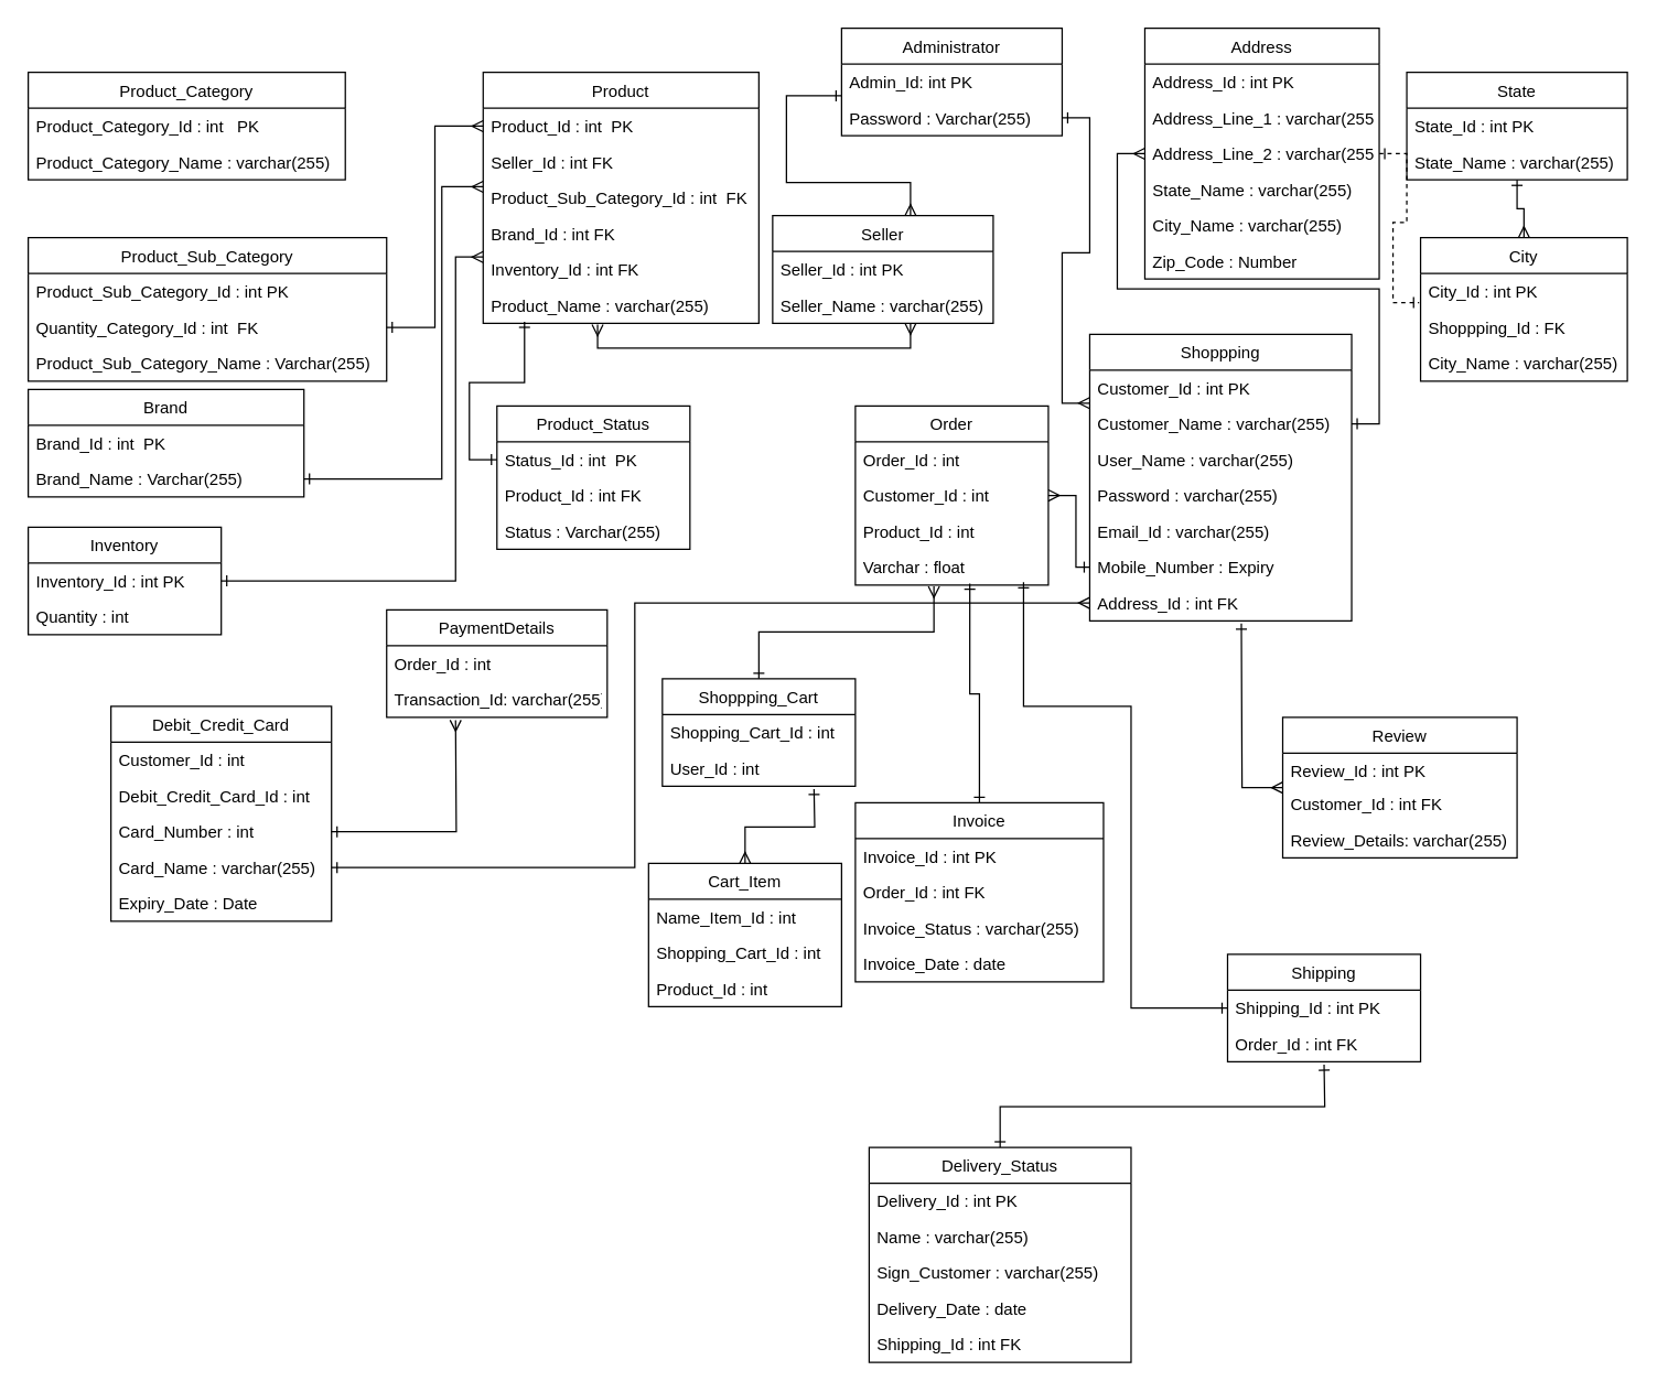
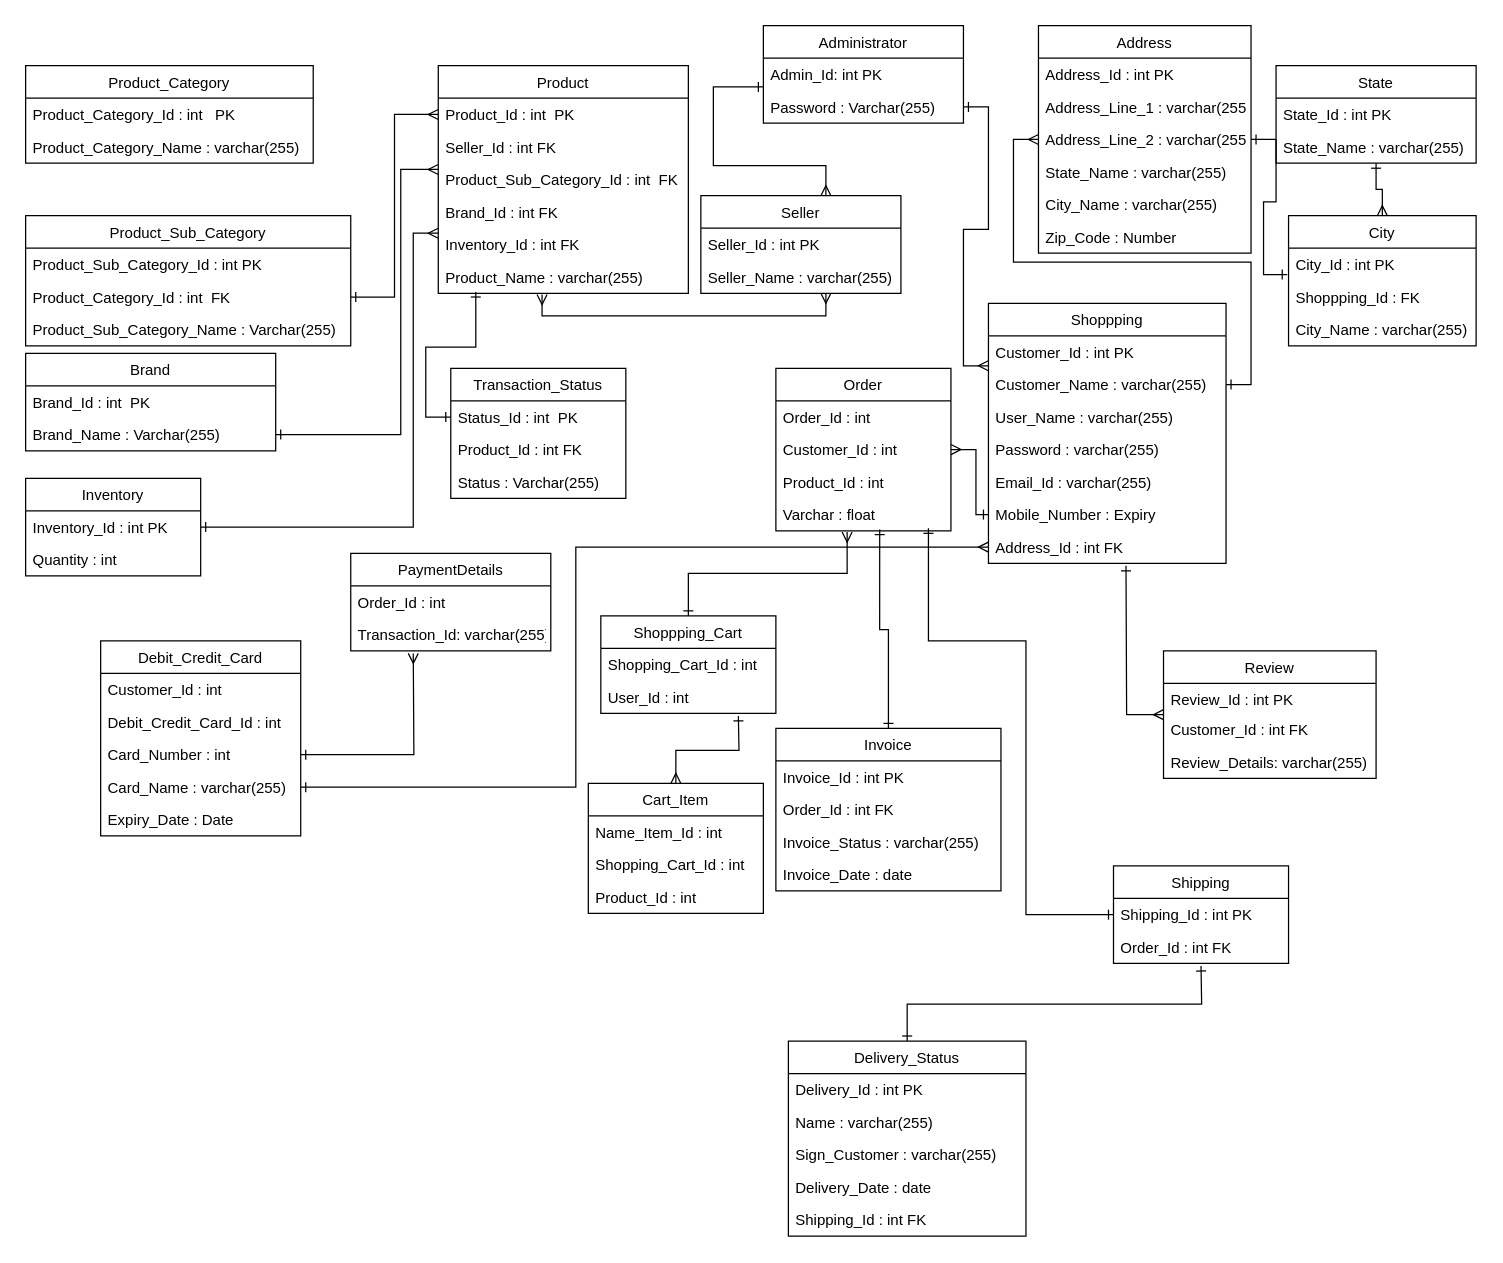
- <mxCell id="54" style="edgeStyle=orthogonalEdgeStyle;rounded=0;orthogonalLoop=1;jettySize=auto;html=1;entryX=-0.007;entryY=0.808;entryDx=0;entryDy=0;entryPerimeter=0;startArrow=ERone;startFill=0;endArrow=ERone;endFill=0;dashed=1;" parent="1" source="41" target="51" edge="1"><mxGeometry relative="1" as="geometry" /></mxCell>
+ <mxCell id="54" style="edgeStyle=orthogonalEdgeStyle;rounded=0;orthogonalLoop=1;jettySize=auto;html=1;entryX=-0.007;entryY=0.808;entryDx=0;entryDy=0;entryPerimeter=0;startArrow=ERone;startFill=0;endArrow=ERone;endFill=0;" parent="1" source="41" target="51" edge="1"><mxGeometry relative="1" as="geometry" /></mxCell>
- <mxCell id="7" value="Quantity_Category_Id : int  FK" style="text;strokeColor=none;fillColor=none;align=left;verticalAlign=top;spacingLeft=4;spacingRight=4;overflow=hidden;rotatable=0;points=[[0,0.5],[1,0.5]];portConstraint=eastwest;" parent="5" vertex="1"><mxGeometry y="52" width="260" height="26" as="geometry" /></mxCell>
+ <mxCell id="7" value="Product_Category_Id : int  FK" style="text;strokeColor=none;fillColor=none;align=left;verticalAlign=top;spacingLeft=4;spacingRight=4;overflow=hidden;rotatable=0;points=[[0,0.5],[1,0.5]];portConstraint=eastwest;" parent="5" vertex="1"><mxGeometry y="52" width="260" height="26" as="geometry" /></mxCell>
- <mxCell id="59" value="Product_Status" style="swimlane;fontStyle=0;childLayout=stackLayout;horizontal=1;startSize=26;fillColor=none;horizontalStack=0;resizeParent=1;resizeParentMax=0;resizeLast=0;collapsible=1;marginBottom=0;" parent="1" vertex="1"><mxGeometry x="360" y="294" width="140" height="104" as="geometry" /></mxCell>
+ <mxCell id="59" value="Transaction_Status" style="swimlane;fontStyle=0;childLayout=stackLayout;horizontal=1;startSize=26;fillColor=none;horizontalStack=0;resizeParent=1;resizeParentMax=0;resizeLast=0;collapsible=1;marginBottom=0;" parent="1" vertex="1"><mxGeometry x="360" y="294" width="140" height="104" as="geometry" /></mxCell>
